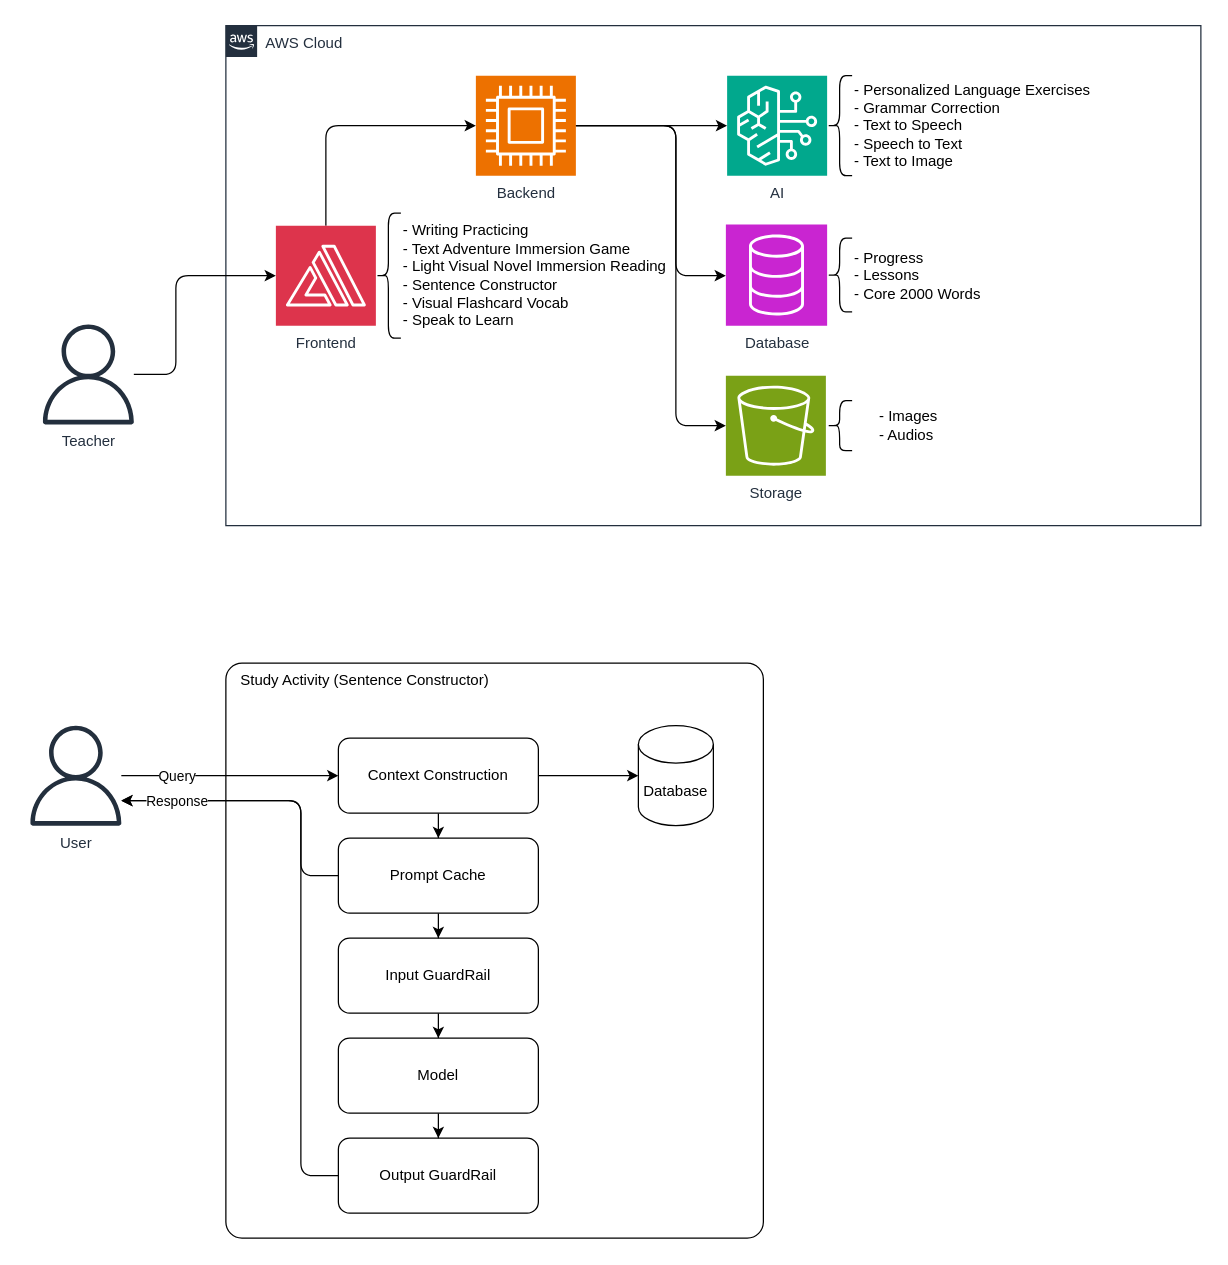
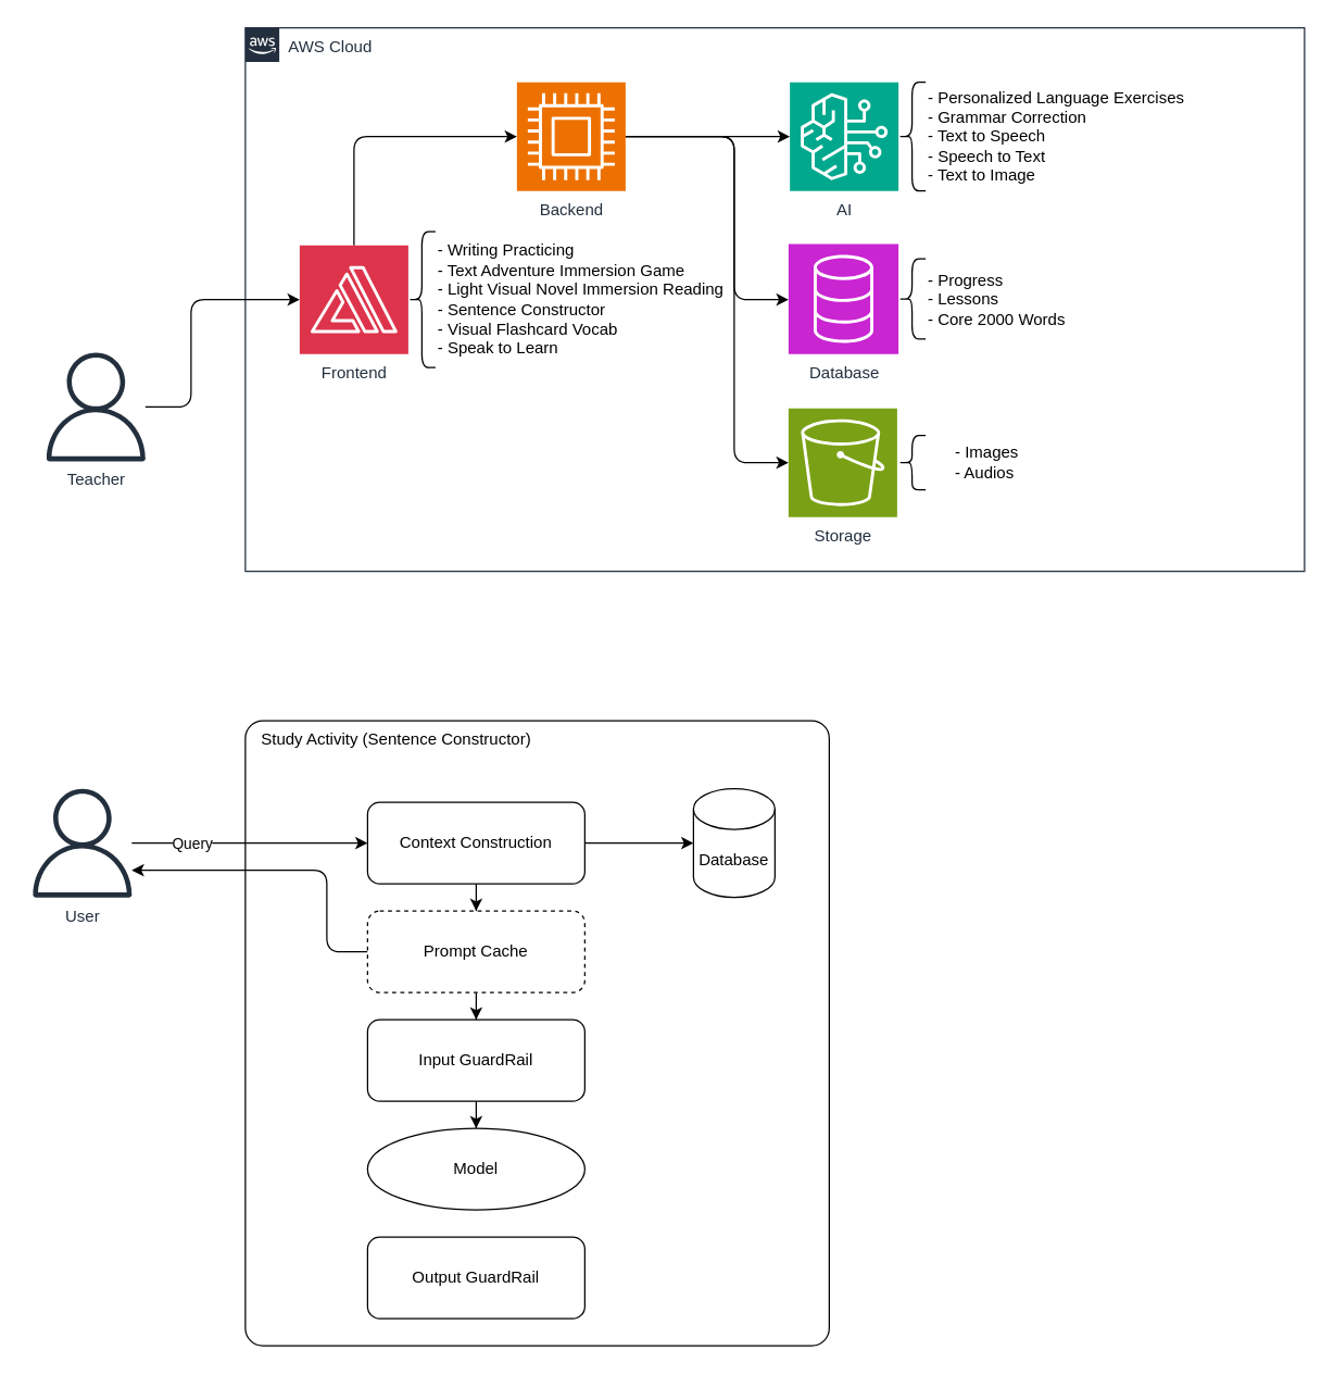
- <mxCell id="15" value="Prompt Cache" style="rounded=1;whiteSpace=wrap;html=1;" parent="1" vertex="1"><mxGeometry x="270" y="670" width="160" height="60" as="geometry" /></mxCell>
+ <mxCell id="15" value="Prompt Cache" style="rounded=1;whiteSpace=wrap;html=1;dashed=1;" parent="1" vertex="1"><mxGeometry x="270" y="670" width="160" height="60" as="geometry" /></mxCell>
- <mxCell id="16" style="edgeStyle=orthogonalEdgeStyle;rounded=1;orthogonalLoop=1;jettySize=auto;html=1;curved=0;" parent="1" source="18" target="9" edge="1"><mxGeometry relative="1" as="geometry"><Array as="points"><mxPoint x="240" y="940" /><mxPoint x="240" y="640" /></Array></mxGeometry></mxCell>
- <mxCell id="17" value="Response" style="edgeLabel;html=1;align=center;verticalAlign=middle;resizable=0;points=[];" parent="16" vertex="1" connectable="0"><mxGeometry x="0.883" y="3" relative="1" as="geometry"><mxPoint x="16" y="-3" as="offset" /></mxGeometry></mxCell>
- <mxCell id="20" value="Model" style="rounded=1;whiteSpace=wrap;html=1;" parent="1" vertex="1"><mxGeometry x="270" y="830" width="160" height="60" as="geometry" /></mxCell>
+ <mxCell id="20" value="Model" style="ellipse;whiteSpace=wrap;html=1;" parent="1" vertex="1"><mxGeometry x="270" y="830" width="160" height="60" as="geometry" /></mxCell>
- <mxCell id="19" style="edgeStyle=orthogonalEdgeStyle;rounded=0;orthogonalLoop=1;jettySize=auto;html=1;" parent="1" source="20" target="18" edge="1"><mxGeometry relative="1" as="geometry" /></mxCell>
